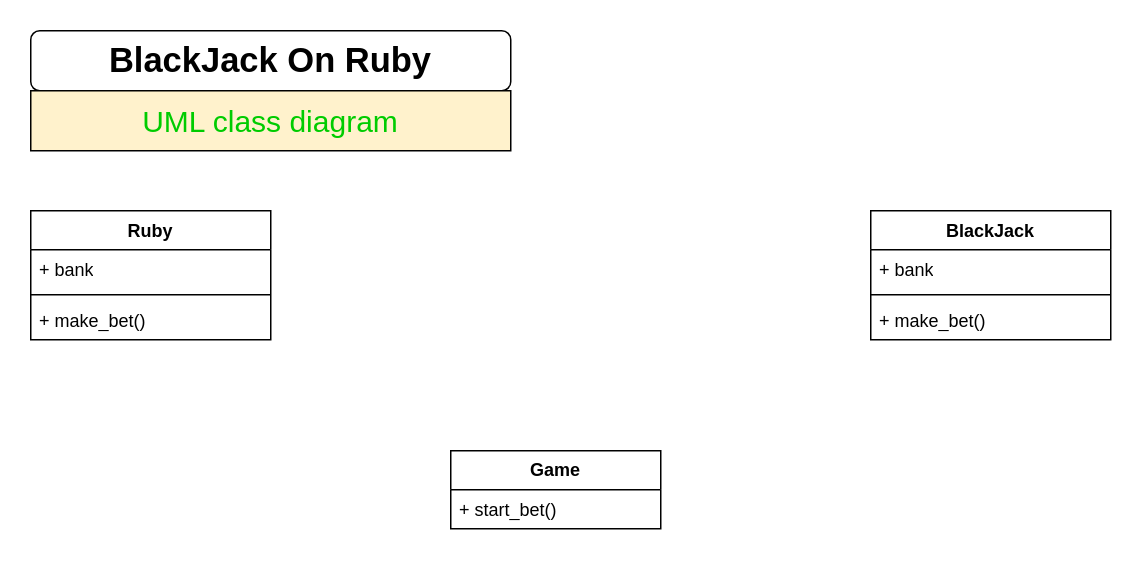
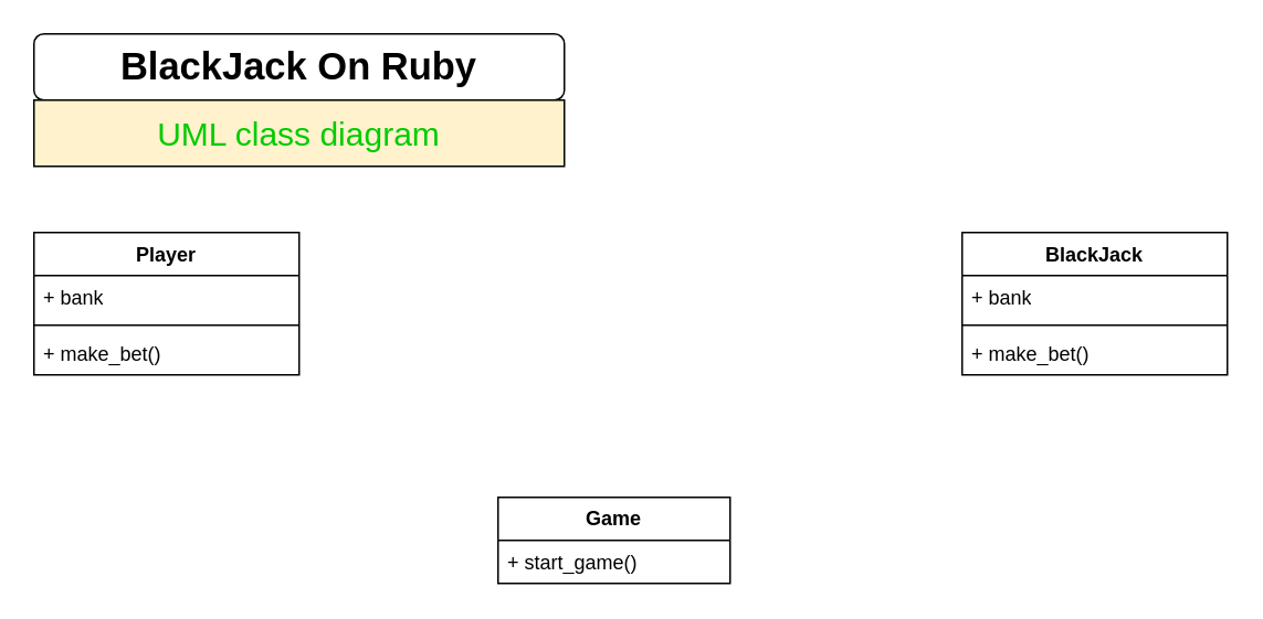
- <mxCell id="2" value="Ruby" style="swimlane;fontStyle=1;align=center;verticalAlign=top;childLayout=stackLayout;horizontal=1;startSize=26;horizontalStack=0;resizeParent=1;resizeParentMax=0;resizeLast=0;collapsible=1;marginBottom=0;whiteSpace=wrap;html=1;" vertex="1" parent="1"><mxGeometry x="20" y="140" width="160" height="86" as="geometry" /></mxCell>
+ <mxCell id="2" value="Player" style="swimlane;fontStyle=1;align=center;verticalAlign=top;childLayout=stackLayout;horizontal=1;startSize=26;horizontalStack=0;resizeParent=1;resizeParentMax=0;resizeLast=0;collapsible=1;marginBottom=0;whiteSpace=wrap;html=1;" vertex="1" parent="1"><mxGeometry x="20" y="140" width="160" height="86" as="geometry" /></mxCell>
- <mxCell id="13" value="+ start_bet()" style="text;strokeColor=none;fillColor=none;align=left;verticalAlign=top;spacingLeft=4;spacingRight=4;overflow=hidden;rotatable=0;points=[[0,0.5],[1,0.5]];portConstraint=eastwest;whiteSpace=wrap;html=1;" vertex="1" parent="12"><mxGeometry y="26" width="140" height="26" as="geometry" /></mxCell>
+ <mxCell id="13" value="+ start_game()" style="text;strokeColor=none;fillColor=none;align=left;verticalAlign=top;spacingLeft=4;spacingRight=4;overflow=hidden;rotatable=0;points=[[0,0.5],[1,0.5]];portConstraint=eastwest;whiteSpace=wrap;html=1;" vertex="1" parent="12"><mxGeometry y="26" width="140" height="26" as="geometry" /></mxCell>
